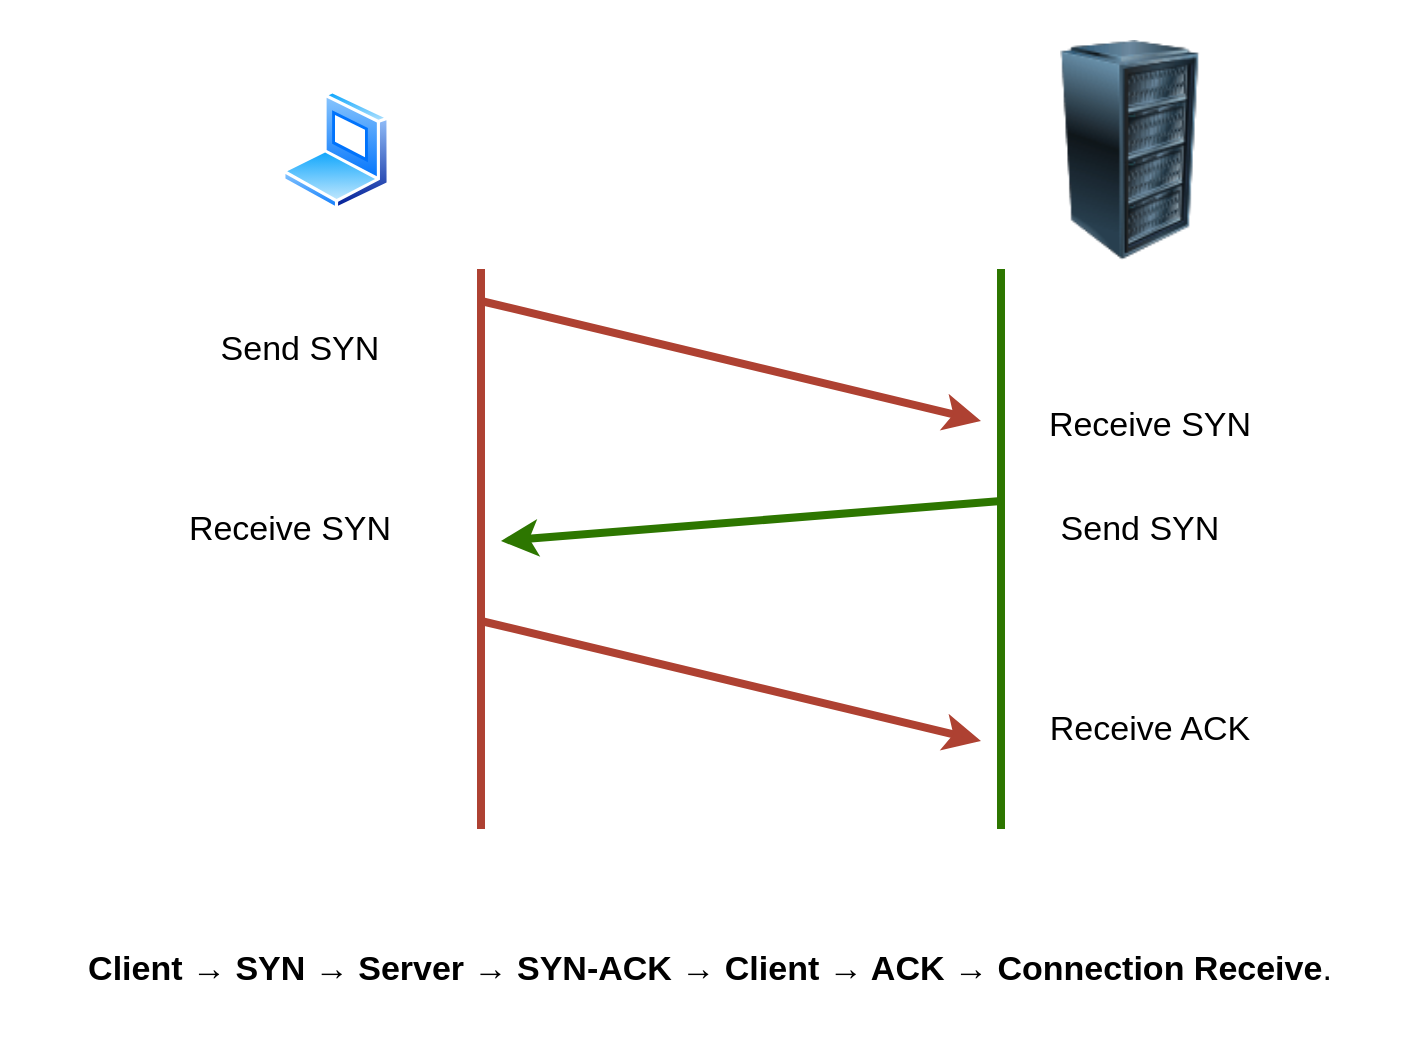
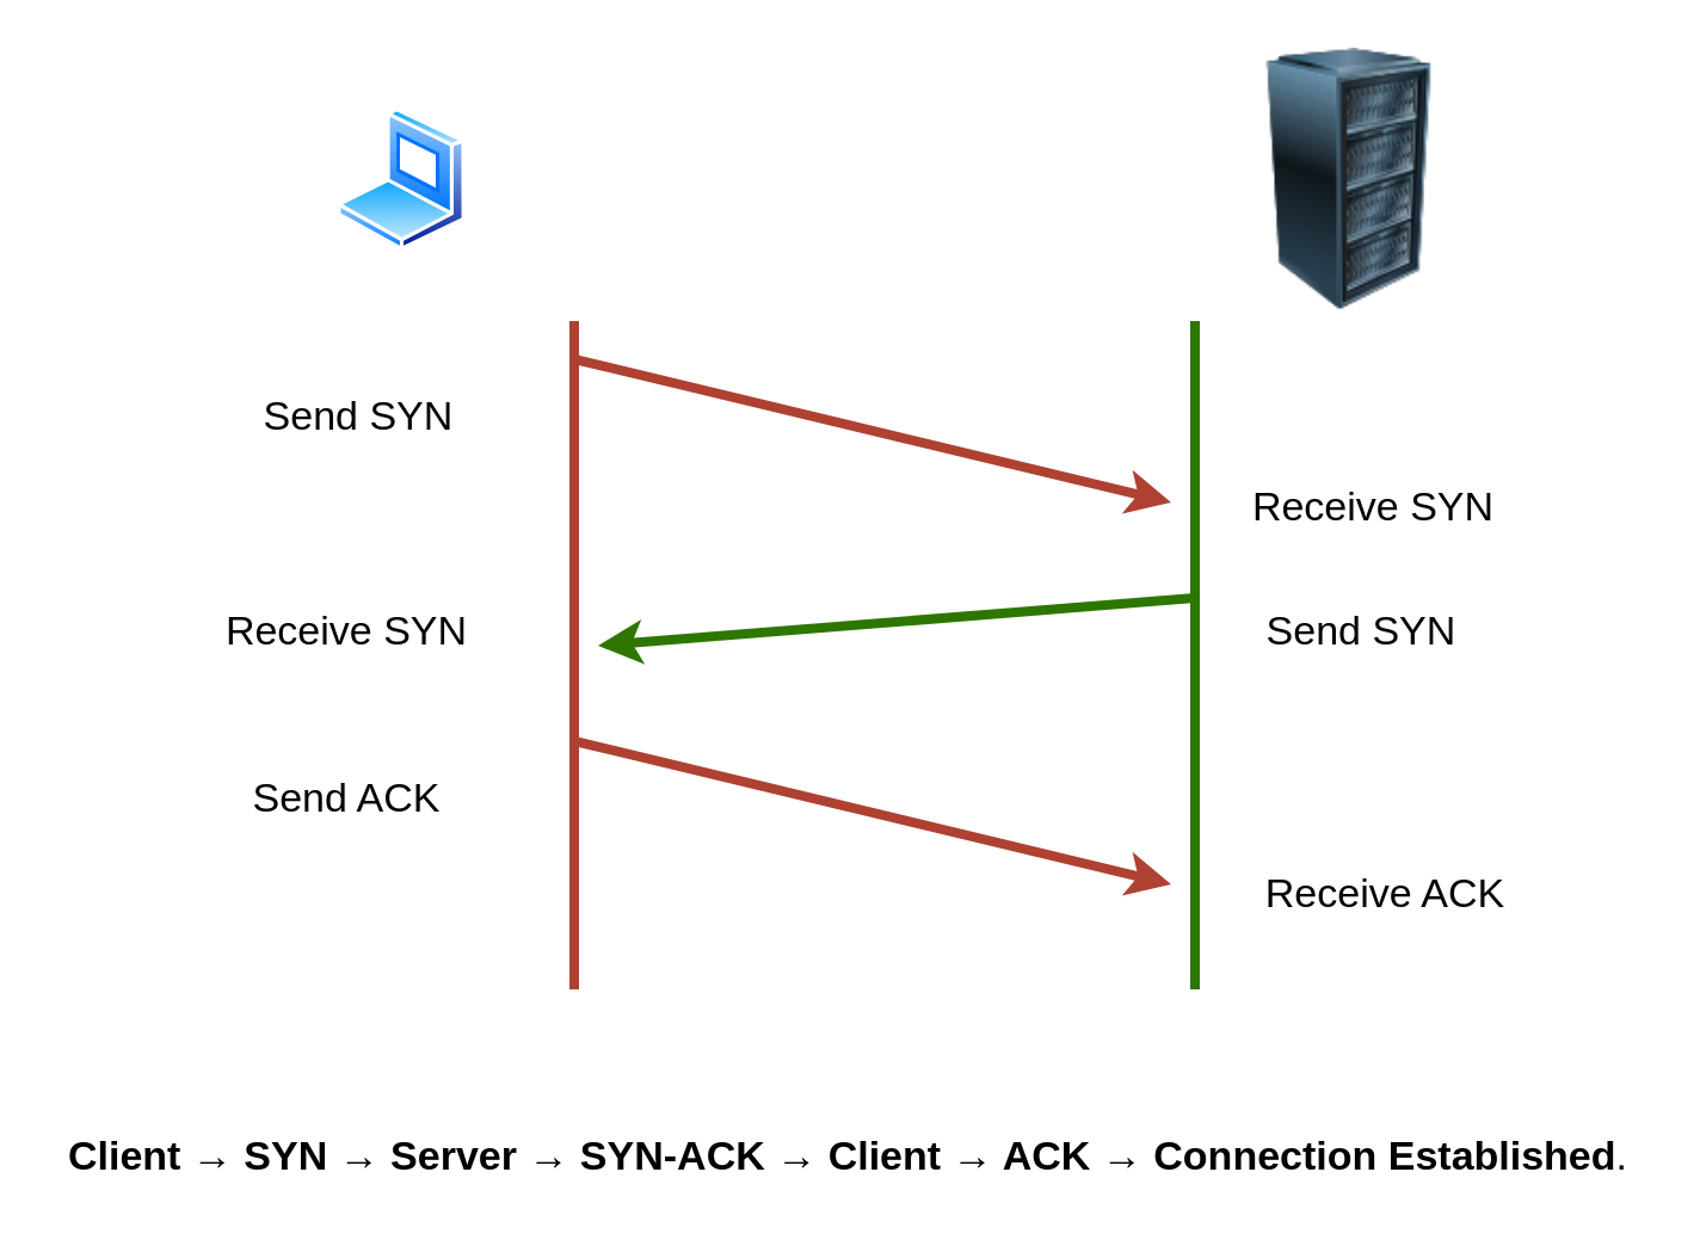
+ <mxCell id="11" value="Send ACK" style="text;html=1;align=center;verticalAlign=middle;whiteSpace=wrap;rounded=0;fontSize=17;" vertex="1" parent="1"><mxGeometry x="95" y="320" width="100" height="30" as="geometry" /></mxCell>
- <mxCell id="13" value="Receive ACK" style="text;html=1;align=center;verticalAlign=middle;whiteSpace=wrap;rounded=0;fontSize=17;" vertex="1" parent="1"><mxGeometry x="520" y="350" width="110" height="30" as="geometry" /></mxCell>
+ <mxCell id="13" value="Receive ACK" style="text;html=1;align=center;verticalAlign=middle;whiteSpace=wrap;rounded=0;fontSize=17;" vertex="1" parent="1"><mxGeometry x="525" y="360" width="110" height="30" as="geometry" /></mxCell>
- <mxCell id="15" value="&lt;strong style=&quot;font-size: 17px;&quot;&gt;Client → SYN → Server → SYN-ACK → Client → ACK → Connection Receive&lt;/strong&gt;." style="text;html=1;align=center;verticalAlign=middle;whiteSpace=wrap;rounded=0;fontSize=17;" vertex="1" parent="1"><mxGeometry x="20" y="470" width="670" height="30" as="geometry" /></mxCell>
+ <mxCell id="15" value="&lt;strong style=&quot;font-size: 17px;&quot;&gt;Client → SYN → Server → SYN-ACK → Client → ACK → Connection Established&lt;/strong&gt;." style="text;html=1;align=center;verticalAlign=middle;whiteSpace=wrap;rounded=0;fontSize=17;" vertex="1" parent="1"><mxGeometry x="20" y="470" width="670" height="30" as="geometry" /></mxCell>
